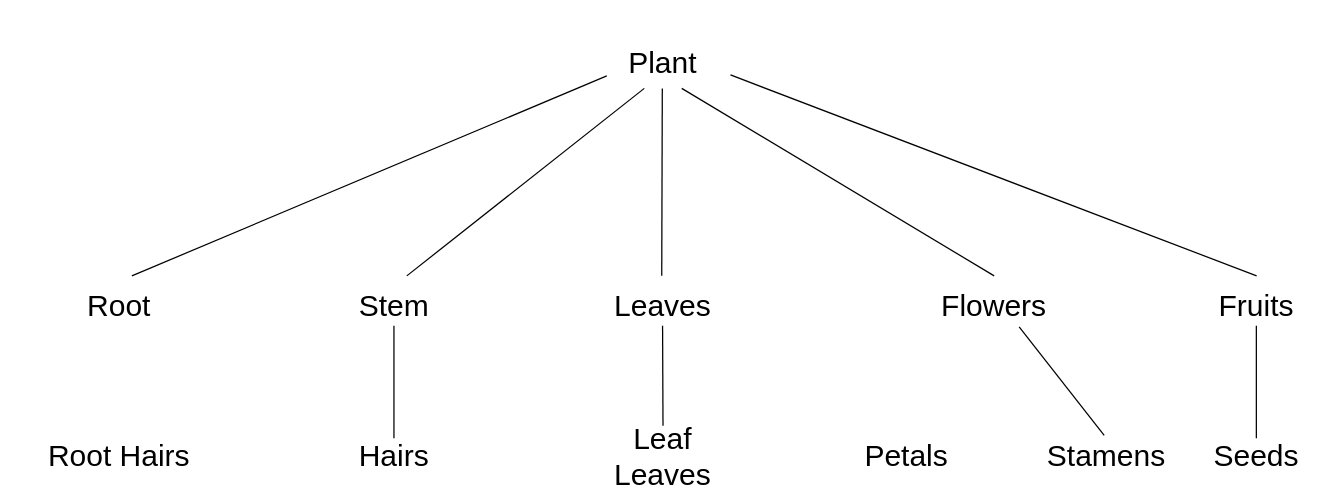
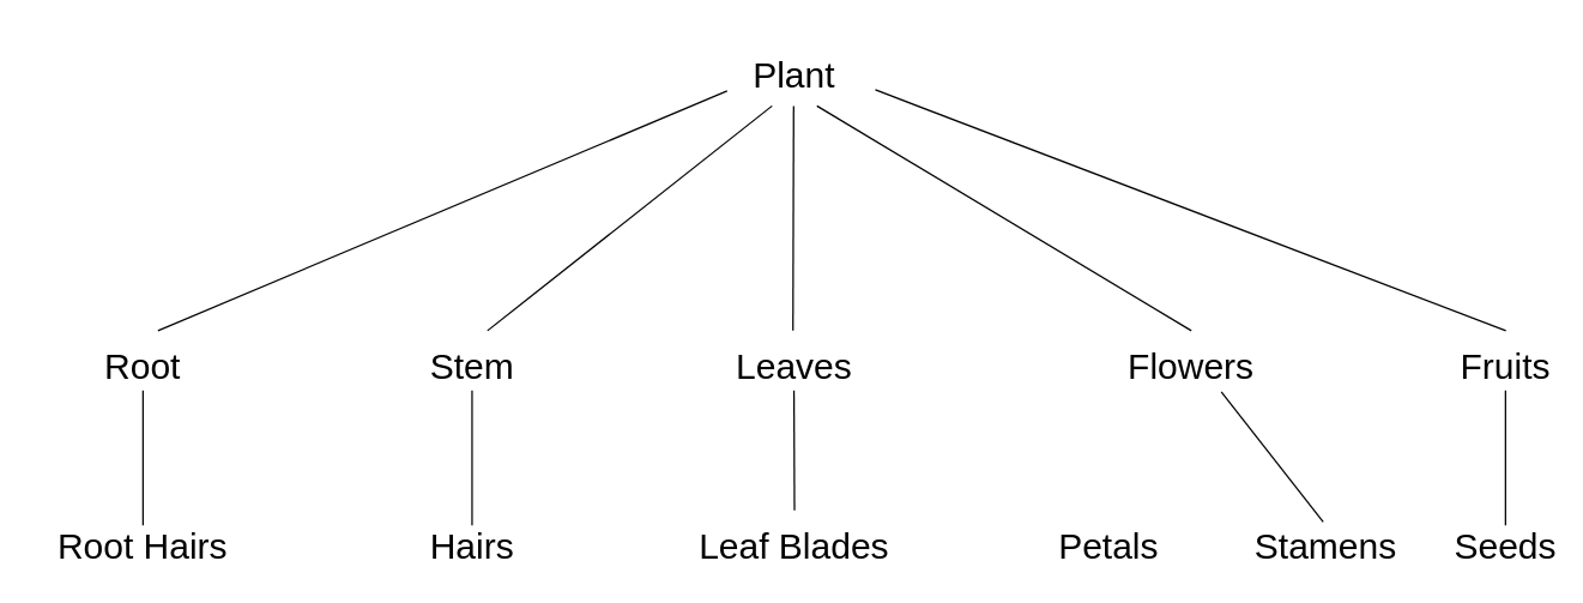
+ <mxCell id="14" value="" style="endArrow=none;html=1;rounded=0;entryX=0.5;entryY=1;entryDx=0;entryDy=0;entryPerimeter=0;exitX=0.5;exitY=0;exitDx=0;exitDy=0;" edge="1" parent="1" source="13" target="3"><mxGeometry width="50" height="50" relative="1" as="geometry"><mxPoint x="95" y="330" as="sourcePoint" /><mxPoint x="95" y="270" as="targetPoint" /></mxGeometry></mxCell>
- <mxCell id="17" value="&lt;font style=&quot;font-size: 24px;&quot;&gt;Leaf Leaves&lt;/font&gt;" style="text;html=1;align=center;verticalAlign=middle;whiteSpace=wrap;rounded=0;" vertex="1" parent="1"><mxGeometry x="465" y="350" width="130" height="30" as="geometry" /></mxCell>
+ <mxCell id="17" value="&lt;font style=&quot;font-size: 24px;&quot;&gt;Leaf Blades&lt;/font&gt;" style="text;html=1;align=center;verticalAlign=middle;whiteSpace=wrap;rounded=0;" vertex="1" parent="1"><mxGeometry x="465" y="350" width="130" height="30" as="geometry" /></mxCell>
- <mxCell id="19" value="&lt;font style=&quot;font-size: 24px;&quot;&gt;Petals&lt;/font&gt;" style="text;html=1;align=center;verticalAlign=middle;whiteSpace=wrap;rounded=0;" vertex="1" parent="1"><mxGeometry x="695" y="350" width="60" height="30" as="geometry" /></mxCell>
+ <mxCell id="19" value="&lt;font style=&quot;font-size: 24px;&quot;&gt;Petals&lt;/font&gt;" style="text;html=1;align=center;verticalAlign=middle;whiteSpace=wrap;rounded=0;" vertex="1" parent="1"><mxGeometry x="710" y="350" width="60" height="30" as="geometry" /></mxCell>
